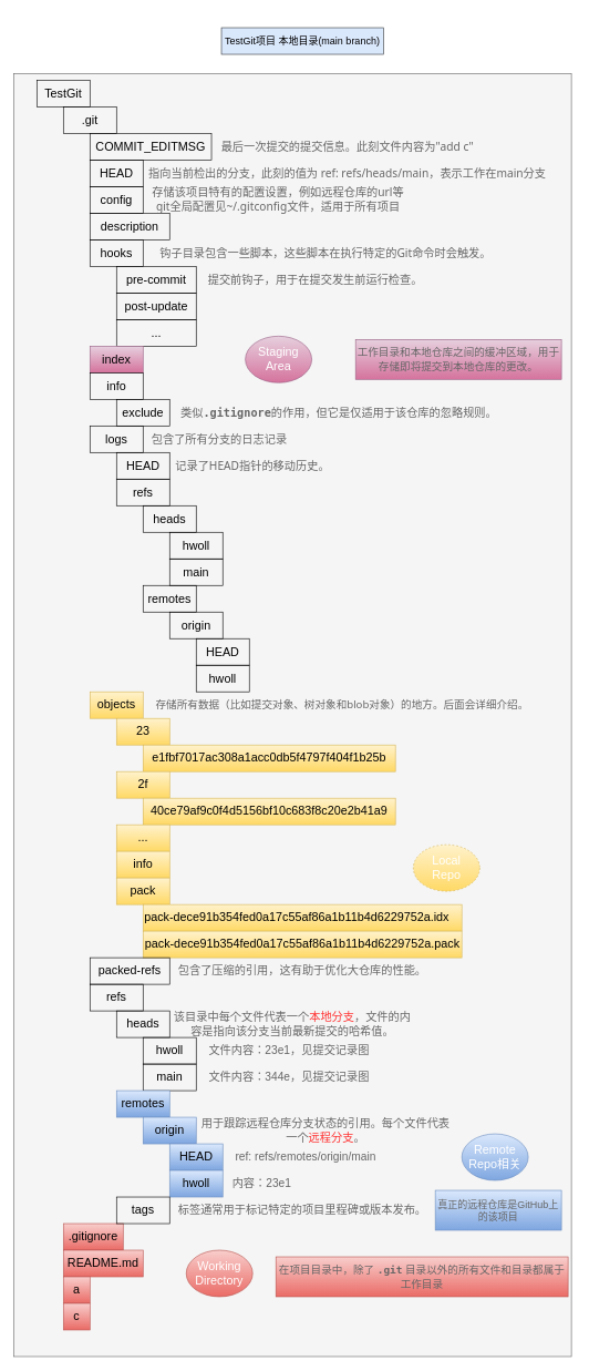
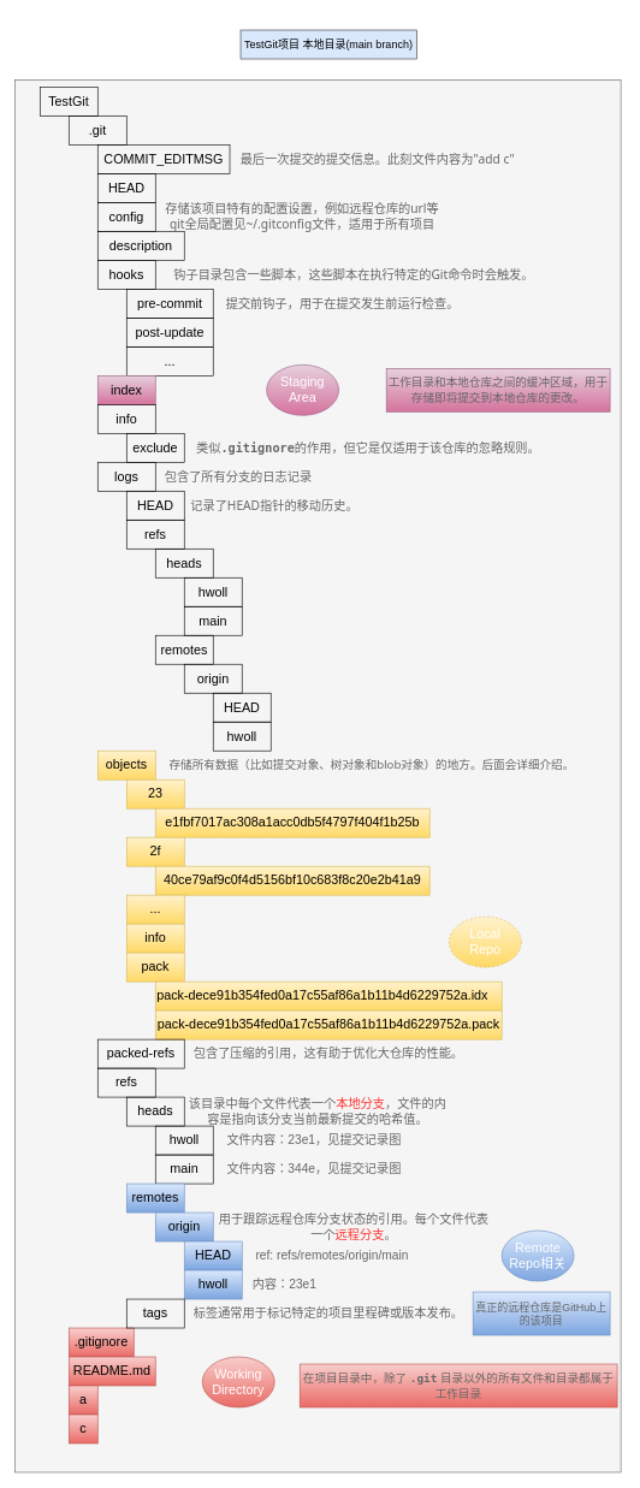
- <mxCell id="57" value="&lt;span style=&quot;font-size: 17px;&quot;&gt;&lt;span style=&quot;caret-color: rgb(13, 13, 13); font-family: Söhne, ui-sans-serif, system-ui, -apple-system, &amp;quot;Segoe UI&amp;quot;, Roboto, Ubuntu, Cantarell, &amp;quot;Noto Sans&amp;quot;, sans-serif, &amp;quot;Helvetica Neue&amp;quot;, Arial, &amp;quot;Apple Color Emoji&amp;quot;, &amp;quot;Segoe UI Emoji&amp;quot;, &amp;quot;Segoe UI Symbol&amp;quot;, &amp;quot;Noto Color Emoji&amp;quot;; font-size: 17px; text-align: left;&quot;&gt;指向当前检出的分支，此刻的值为&amp;nbsp;&lt;/span&gt;&lt;font face=&quot;Söhne, ui-sans-serif, system-ui, -apple-system, Segoe UI, Roboto, Ubuntu, Cantarell, Noto Sans, sans-serif, Helvetica Neue, Arial, Apple Color Emoji, Segoe UI Emoji, Segoe UI Symbol, Noto Color Emoji&quot; style=&quot;font-size: 17px;&quot;&gt;&lt;span style=&quot;font-size: 17px; caret-color: rgb(13, 13, 13);&quot;&gt;ref: refs/heads/main，表示工作在main分支&amp;nbsp;&lt;/span&gt;&lt;/font&gt;&lt;/span&gt;" style="rounded=0;whiteSpace=wrap;html=1;labelBackgroundColor=none;fontFamily=Helvetica;fontSize=17;fontColor=#666666;strokeColor=none;fillColor=none;" vertex="1" parent="1"><mxGeometry x="215" y="240" width="620" height="40" as="geometry" /></mxCell>
